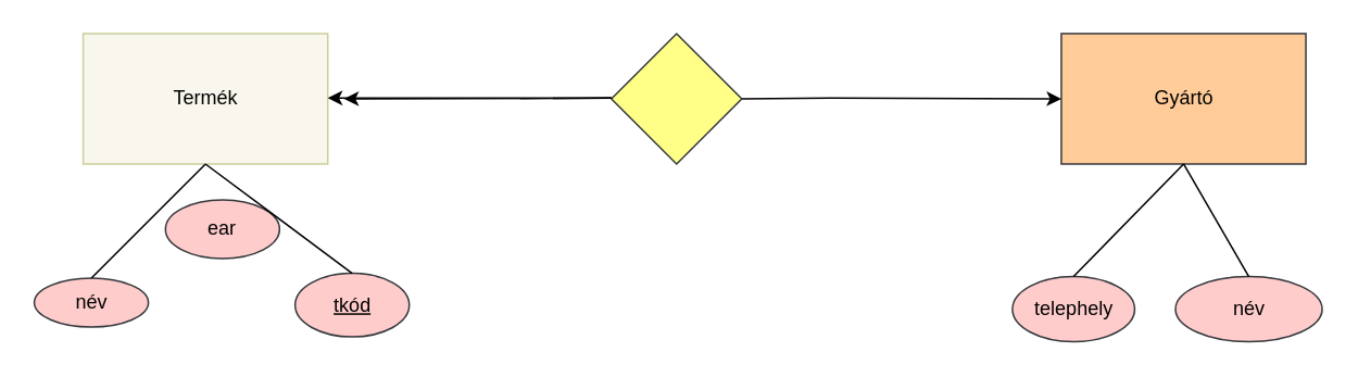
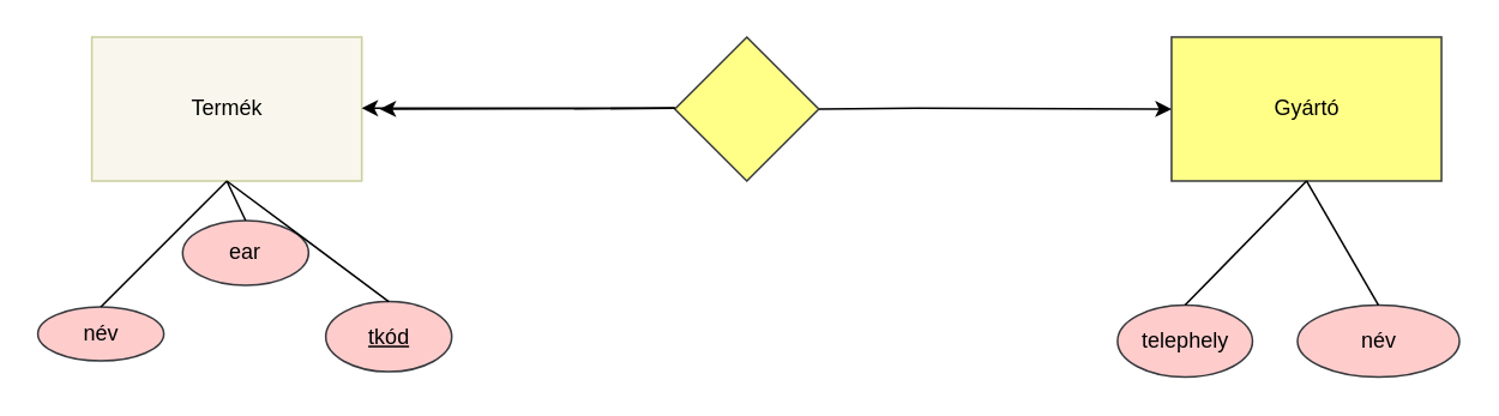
- <mxCell id="3" value="Gyártó" style="rounded=0;whiteSpace=wrap;html=1;fillColor=#ffcc99;strokeColor=#36393d;" parent="1" vertex="1"><mxGeometry x="650.54" y="20" width="150" height="80" as="geometry" /></mxCell>
+ <mxCell id="3" value="Gyártó" style="rounded=0;whiteSpace=wrap;html=1;fillColor=#ffff88;strokeColor=#36393d;" parent="1" vertex="1"><mxGeometry x="650.54" y="20" width="150" height="80" as="geometry" /></mxCell>
+ <mxCell id="14" value="" style="endArrow=none;html=1;rounded=0;exitX=0.5;exitY=0;exitDx=0;exitDy=0;entryX=0.5;entryY=1;entryDx=0;entryDy=0;" parent="1" source="9" target="2" edge="1"><mxGeometry width="50" height="50" relative="1" as="geometry"><mxPoint x="390.54" y="220" as="sourcePoint" /><mxPoint x="440.54" y="170" as="targetPoint" /></mxGeometry></mxCell>
